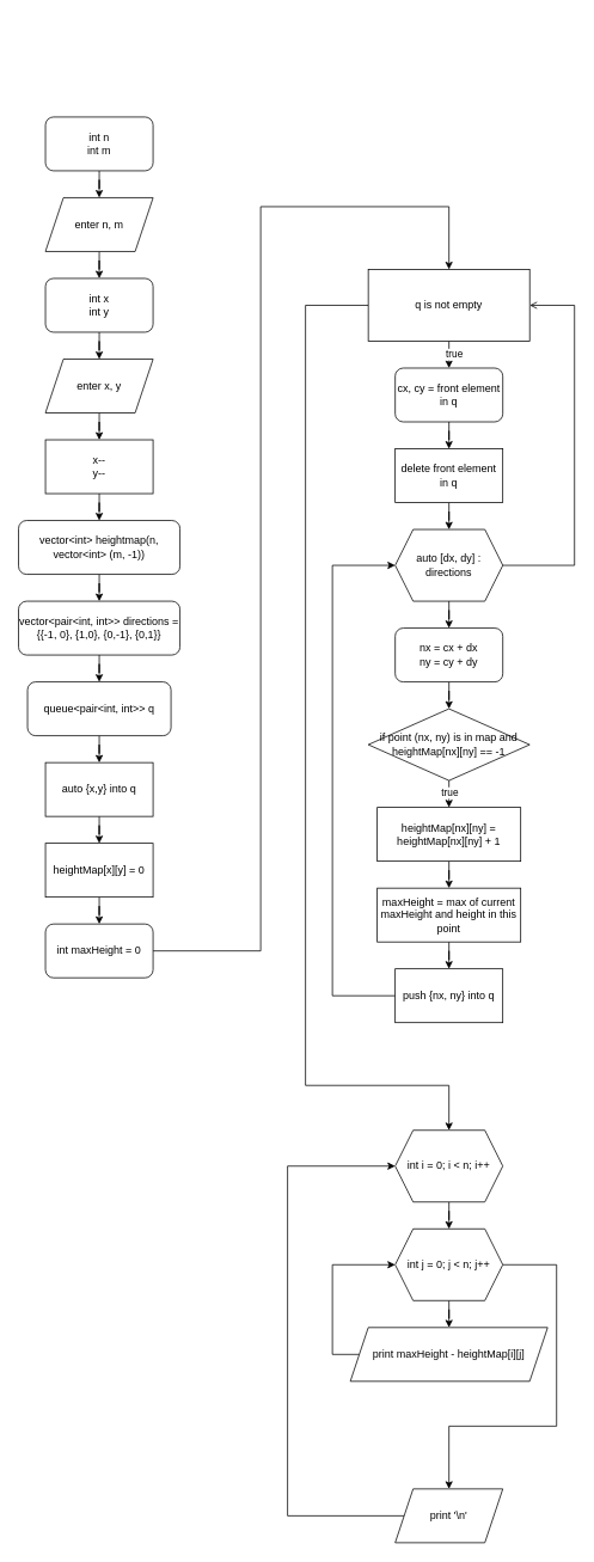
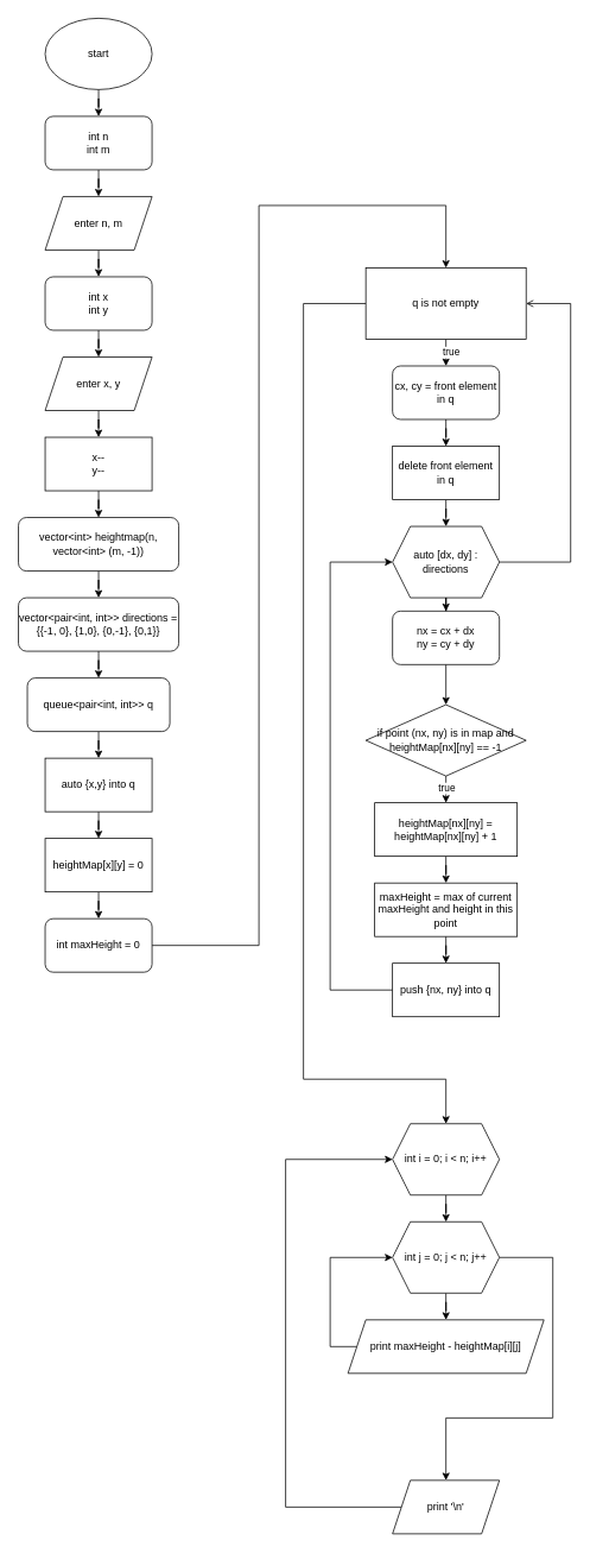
+ <mxCell id="3" value="start" style="ellipse;whiteSpace=wrap;html=1;" vertex="1" parent="1"><mxGeometry x="50" y="20" width="120" height="80" as="geometry" /></mxCell>
+ <mxCell id="2" value="" style="edgeStyle=orthogonalEdgeStyle;rounded=0;orthogonalLoop=1;jettySize=auto;html=1;" edge="1" parent="1" source="3" target="5"><mxGeometry relative="1" as="geometry" /></mxCell>
- <mxCell id="37" value="nx = cx + dx&lt;div&gt;ny = cy + dy&lt;/div&gt;" style="rounded=1;whiteSpace=wrap;html=1;" vertex="1" parent="1"><mxGeometry x="440" y="700" width="120" height="60" as="geometry" /></mxCell>
+ <mxCell id="37" value="nx = cx + dx&lt;div&gt;ny = cy + dy&lt;/div&gt;" style="rounded=1;whiteSpace=wrap;html=1;" vertex="1" parent="1"><mxGeometry x="440" y="685" width="120" height="60" as="geometry" /></mxCell>
